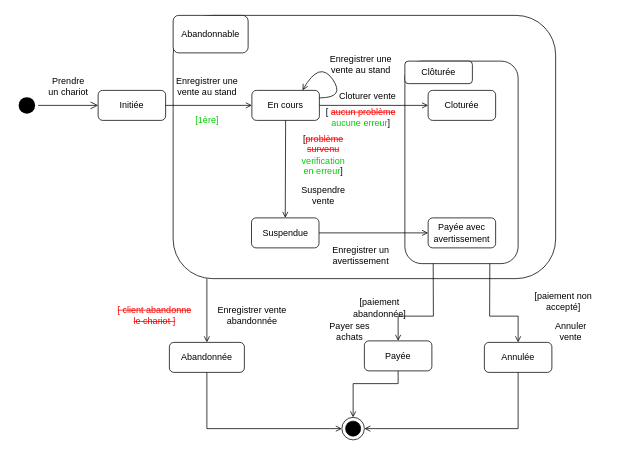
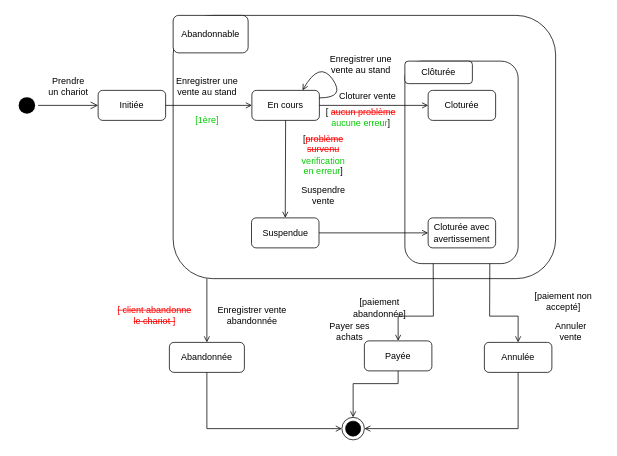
- <mxCell id="30" value="Payée avec&lt;br&gt;avertissement" style="rounded=1;whiteSpace=wrap;html=1;" parent="1" vertex="1"><mxGeometry x="570" y="290" width="90" height="40" as="geometry" /></mxCell>
+ <mxCell id="30" value="Cloturée avec&lt;br&gt;avertissement" style="rounded=1;whiteSpace=wrap;html=1;" parent="1" vertex="1"><mxGeometry x="570" y="290" width="90" height="40" as="geometry" /></mxCell>
- <mxCell id="29" value="Enregistrer un&lt;br&gt;avertissement" style="text;html=1;align=center;verticalAlign=middle;resizable=0;points=[];autosize=1;strokeColor=none;fillColor=none;" parent="1" vertex="1"><mxGeometry x="430" y="320" width="100" height="40" as="geometry" /></mxCell>
